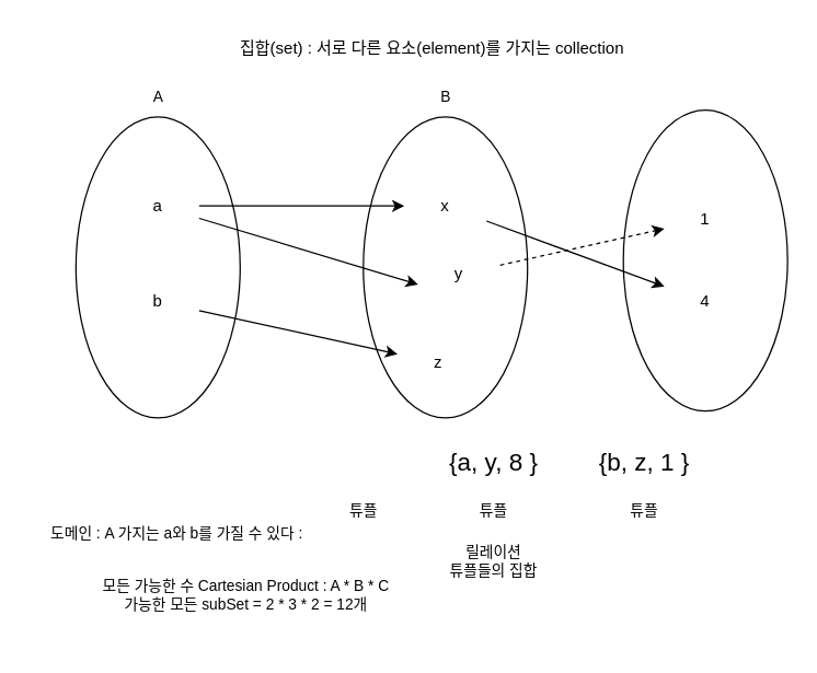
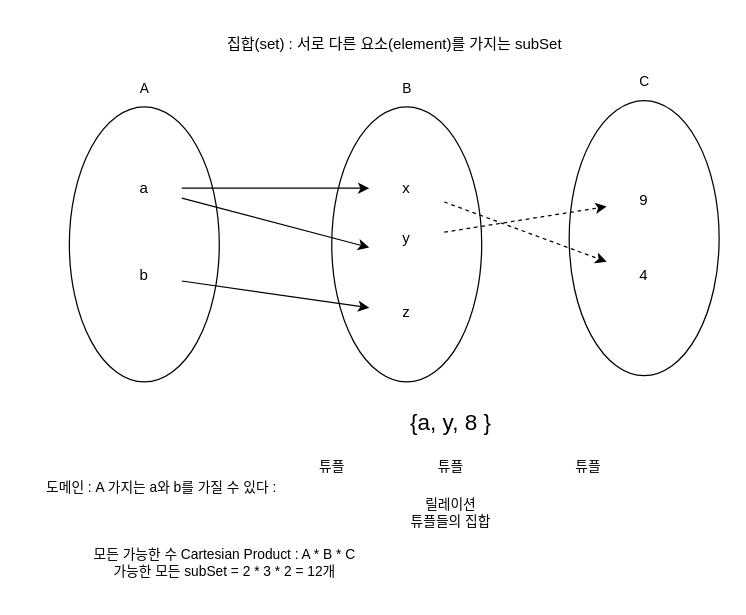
- <mxCell id="15" value="집합(set) : 서로 다른 요소(element)를 가지는 collection" style="text;html=1;align=center;verticalAlign=middle;resizable=0;points=[];autosize=1;strokeColor=none;fillColor=none;" vertex="1" parent="1"><mxGeometry x="155" y="20" width="320" height="30" as="geometry" /></mxCell>
+ <mxCell id="15" value="집합(set) : 서로 다른 요소(element)를 가지는 subSet" style="text;html=1;align=center;verticalAlign=middle;resizable=0;points=[];autosize=1;strokeColor=none;fillColor=none;" vertex="1" parent="1"><mxGeometry x="155" y="20" width="320" height="30" as="geometry" /></mxCell>
+ <mxCell id="26" value="C" style="text;html=1;align=center;verticalAlign=middle;resizable=0;points=[];autosize=1;strokeColor=none;fillColor=none;fontFamily=Helvetica;fontSize=11;fontColor=default;labelBackgroundColor=default;" vertex="1" parent="1"><mxGeometry x="500" y="50" width="30" height="30" as="geometry" /></mxCell>
- <mxCell id="16" value="1" style="text;html=1;align=center;verticalAlign=middle;whiteSpace=wrap;rounded=0;" vertex="1" parent="1"><mxGeometry x="485" y="145" width="60" height="30" as="geometry" /></mxCell>
+ <mxCell id="16" value="9" style="text;html=1;align=center;verticalAlign=middle;whiteSpace=wrap;rounded=0;" vertex="1" parent="1"><mxGeometry x="485" y="145" width="60" height="30" as="geometry" /></mxCell>
- <mxCell id="10" style="rounded=0;orthogonalLoop=1;jettySize=auto;html=1;" edge="1" parent="1" source="11" target="17"><mxGeometry relative="1" as="geometry" /></mxCell>
+ <mxCell id="10" style="rounded=0;orthogonalLoop=1;jettySize=auto;html=1;dashed=1;" edge="1" parent="1" source="11" target="17"><mxGeometry relative="1" as="geometry" /></mxCell>
- <mxCell id="13" value="y" style="text;html=1;align=center;verticalAlign=middle;whiteSpace=wrap;rounded=0;" vertex="1" parent="1"><mxGeometry x="305" y="185" width="60" height="30" as="geometry" /></mxCell>
+ <mxCell id="13" value="y" style="text;html=1;align=center;verticalAlign=middle;whiteSpace=wrap;rounded=0;" vertex="1" parent="1"><mxGeometry x="295" y="175" width="60" height="30" as="geometry" /></mxCell>
- <mxCell id="14" value="z" style="text;html=1;align=center;verticalAlign=middle;whiteSpace=wrap;rounded=0;" vertex="1" parent="1"><mxGeometry x="290" y="250" width="60" height="30" as="geometry" /></mxCell>
+ <mxCell id="14" value="z" style="text;html=1;align=center;verticalAlign=middle;whiteSpace=wrap;rounded=0;" vertex="1" parent="1"><mxGeometry x="295" y="235" width="60" height="30" as="geometry" /></mxCell>
- <mxCell id="19" value="&lt;font style=&quot;font-size: 18px;&quot;&gt;{b, z, 1 }&lt;/font&gt;" style="text;html=1;align=center;verticalAlign=middle;resizable=0;points=[];autosize=1;strokeColor=none;fillColor=none;fontFamily=Helvetica;fontSize=11;fontColor=default;labelBackgroundColor=default;" vertex="1" parent="1"><mxGeometry x="425" y="318" width="90" height="40" as="geometry" /></mxCell>
- <mxCell id="28" value="모든 가능한 수 Cartesian Product : A * B * C&lt;div&gt;가능한 모든 subSet = 2 * 3 * 2 = 12개&lt;/div&gt;" style="text;html=1;align=center;verticalAlign=middle;resizable=0;points=[];autosize=1;strokeColor=none;fillColor=none;fontFamily=Helvetica;fontSize=11;fontColor=default;labelBackgroundColor=default;" vertex="1" parent="1"><mxGeometry x="59" y="415" width="240" height="40" as="geometry" /></mxCell>
+ <mxCell id="28" value="모든 가능한 수 Cartesian Product : A * B * C&lt;div&gt;가능한 모든 subSet = 2 * 3 * 2 = 12개&lt;/div&gt;" style="text;html=1;align=center;verticalAlign=middle;resizable=0;points=[];autosize=1;strokeColor=none;fillColor=none;fontFamily=Helvetica;fontSize=11;fontColor=default;labelBackgroundColor=default;" vertex="1" parent="1"><mxGeometry x="59" y="430" width="240" height="40" as="geometry" /></mxCell>
